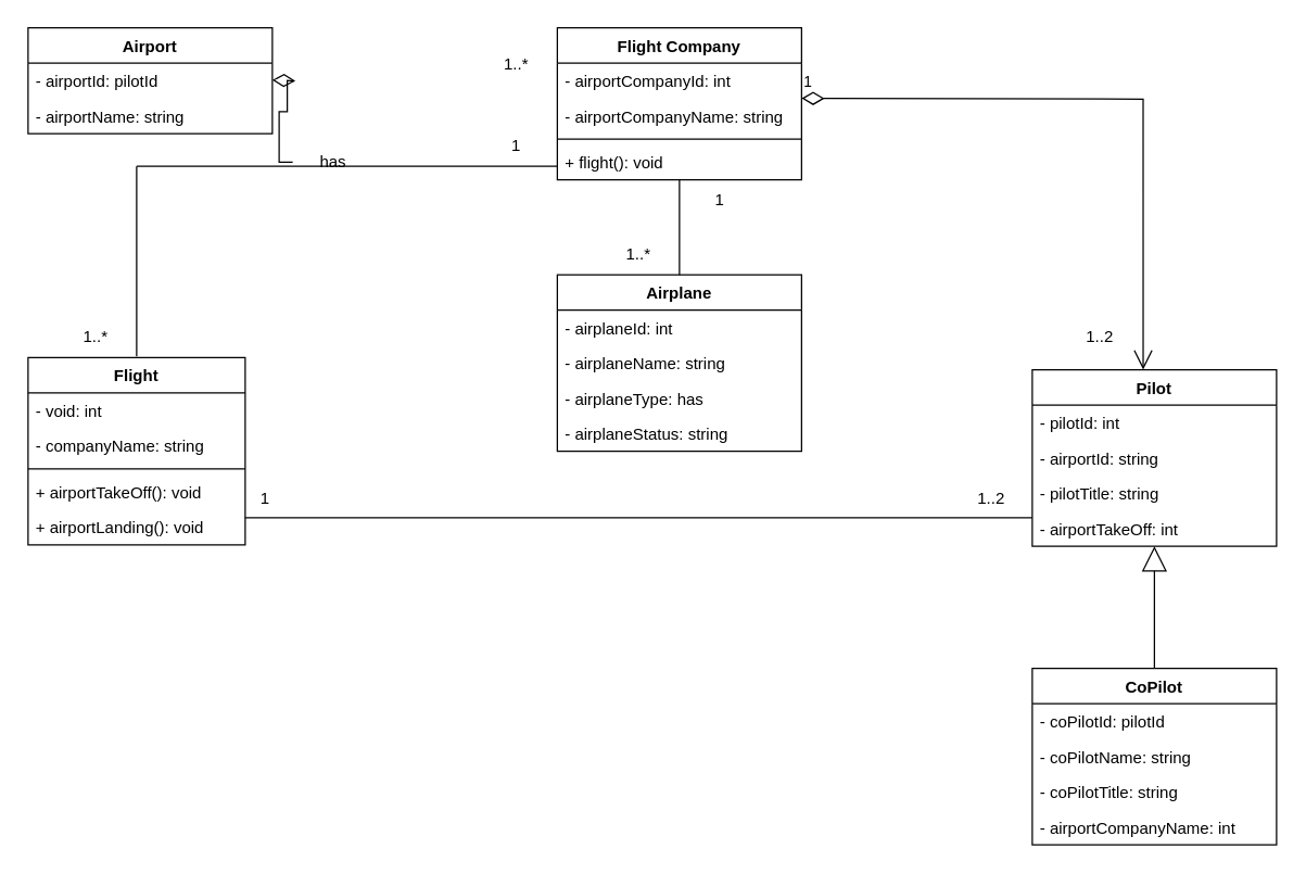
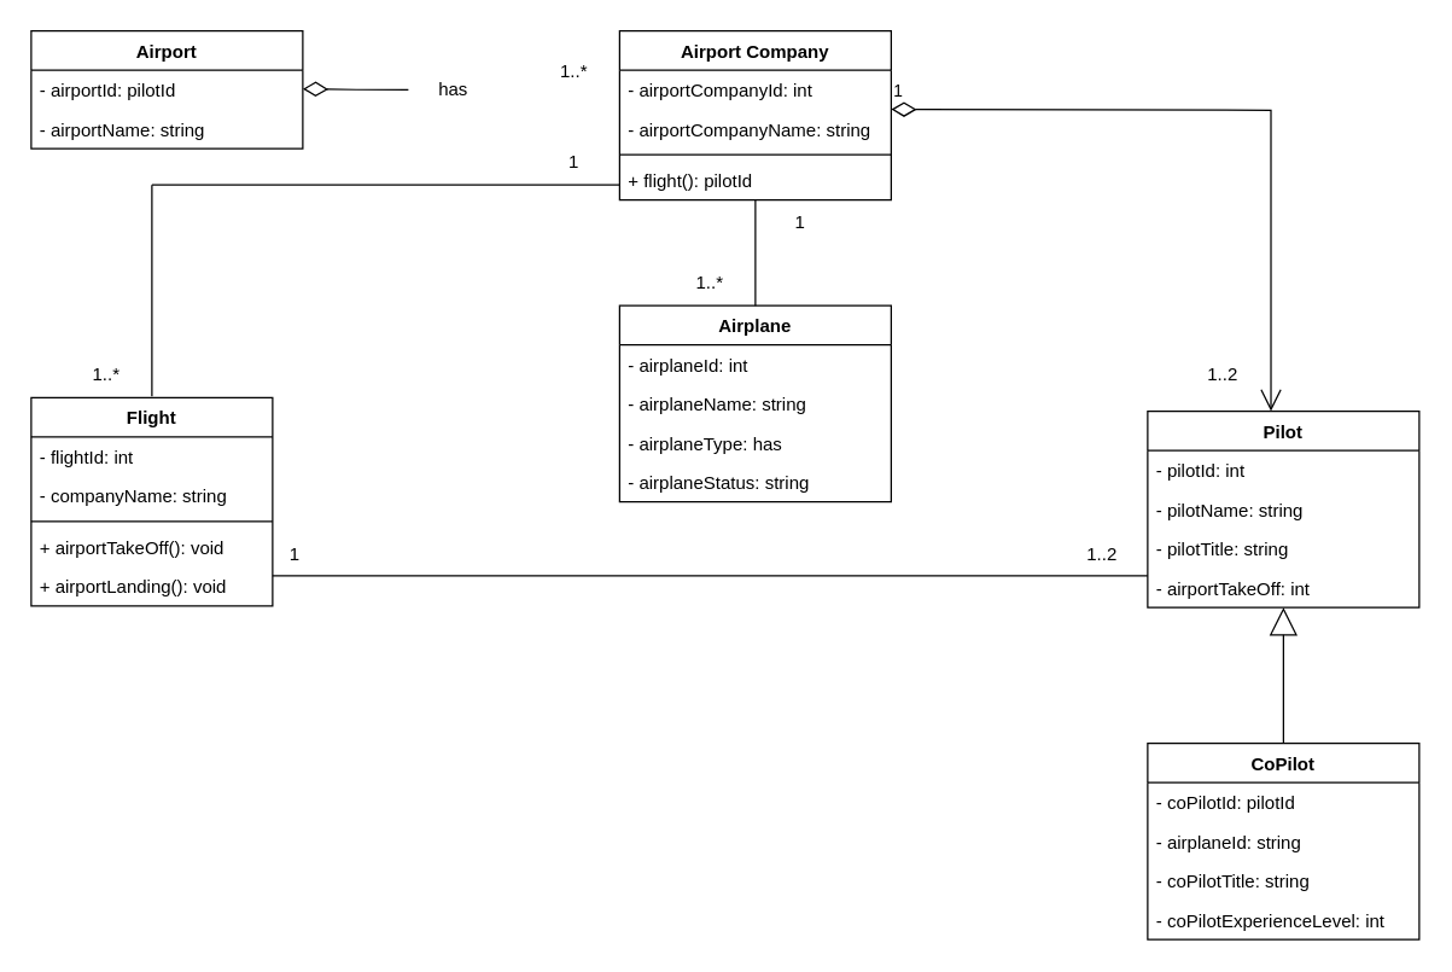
- <mxCell id="2" value="Flight Company" style="swimlane;fontStyle=1;align=center;verticalAlign=top;childLayout=stackLayout;horizontal=1;startSize=26;horizontalStack=0;resizeParent=1;resizeParentMax=0;resizeLast=0;collapsible=1;marginBottom=0;" vertex="1" parent="1"><mxGeometry x="410" y="20" width="180" height="112" as="geometry" /></mxCell>
+ <mxCell id="2" value="Airport Company" style="swimlane;fontStyle=1;align=center;verticalAlign=top;childLayout=stackLayout;horizontal=1;startSize=26;horizontalStack=0;resizeParent=1;resizeParentMax=0;resizeLast=0;collapsible=1;marginBottom=0;" vertex="1" parent="1"><mxGeometry x="410" y="20" width="180" height="112" as="geometry" /></mxCell>
- <mxCell id="42" value="has" style="text;html=1;strokeColor=none;fillColor=none;align=center;verticalAlign=middle;whiteSpace=wrap;rounded=0;" vertex="1" parent="1"><mxGeometry x="215" y="104" width="60" height="30" as="geometry" /></mxCell>
+ <mxCell id="42" value="has" style="text;html=1;strokeColor=none;fillColor=none;align=center;verticalAlign=middle;whiteSpace=wrap;rounded=0;" vertex="1" parent="1"><mxGeometry x="270" y="44" width="60" height="30" as="geometry" /></mxCell>
- <mxCell id="6" value="+ flight(): void" style="text;strokeColor=none;fillColor=none;align=left;verticalAlign=top;spacingLeft=4;spacingRight=4;overflow=hidden;rotatable=0;points=[[0,0.5],[1,0.5]];portConstraint=eastwest;" vertex="1" parent="2"><mxGeometry y="86" width="180" height="26" as="geometry" /></mxCell>
+ <mxCell id="6" value="+ flight(): pilotId" style="text;strokeColor=none;fillColor=none;align=left;verticalAlign=top;spacingLeft=4;spacingRight=4;overflow=hidden;rotatable=0;points=[[0,0.5],[1,0.5]];portConstraint=eastwest;" vertex="1" parent="2"><mxGeometry y="86" width="180" height="26" as="geometry" /></mxCell>
- <mxCell id="8" value="- void: int" style="text;strokeColor=none;fillColor=none;align=left;verticalAlign=top;spacingLeft=4;spacingRight=4;overflow=hidden;rotatable=0;points=[[0,0.5],[1,0.5]];portConstraint=eastwest;" vertex="1" parent="7"><mxGeometry y="26" width="160" height="26" as="geometry" /></mxCell>
+ <mxCell id="8" value="- flightId: int" style="text;strokeColor=none;fillColor=none;align=left;verticalAlign=top;spacingLeft=4;spacingRight=4;overflow=hidden;rotatable=0;points=[[0,0.5],[1,0.5]];portConstraint=eastwest;" vertex="1" parent="7"><mxGeometry y="26" width="160" height="26" as="geometry" /></mxCell>
- <mxCell id="20" value="- airportId: string" style="text;strokeColor=none;fillColor=none;align=left;verticalAlign=top;spacingLeft=4;spacingRight=4;overflow=hidden;rotatable=0;points=[[0,0.5],[1,0.5]];portConstraint=eastwest;" vertex="1" parent="18"><mxGeometry y="52" width="180" height="26" as="geometry" /></mxCell>
+ <mxCell id="20" value="- pilotName: string" style="text;strokeColor=none;fillColor=none;align=left;verticalAlign=top;spacingLeft=4;spacingRight=4;overflow=hidden;rotatable=0;points=[[0,0.5],[1,0.5]];portConstraint=eastwest;" vertex="1" parent="18"><mxGeometry y="52" width="180" height="26" as="geometry" /></mxCell>
- <mxCell id="28" value="- coPilotName: string" style="text;strokeColor=none;fillColor=none;align=left;verticalAlign=top;spacingLeft=4;spacingRight=4;overflow=hidden;rotatable=0;points=[[0,0.5],[1,0.5]];portConstraint=eastwest;" vertex="1" parent="26"><mxGeometry y="52" width="180" height="26" as="geometry" /></mxCell>
+ <mxCell id="28" value="- airplaneId: string" style="text;strokeColor=none;fillColor=none;align=left;verticalAlign=top;spacingLeft=4;spacingRight=4;overflow=hidden;rotatable=0;points=[[0,0.5],[1,0.5]];portConstraint=eastwest;" vertex="1" parent="26"><mxGeometry y="52" width="180" height="26" as="geometry" /></mxCell>
- <mxCell id="30" value="- airportCompanyName: int" style="text;strokeColor=none;fillColor=none;align=left;verticalAlign=top;spacingLeft=4;spacingRight=4;overflow=hidden;rotatable=0;points=[[0,0.5],[1,0.5]];portConstraint=eastwest;" vertex="1" parent="26"><mxGeometry y="104" width="180" height="26" as="geometry" /></mxCell>
+ <mxCell id="30" value="- coPilotExperienceLevel: int" style="text;strokeColor=none;fillColor=none;align=left;verticalAlign=top;spacingLeft=4;spacingRight=4;overflow=hidden;rotatable=0;points=[[0,0.5],[1,0.5]];portConstraint=eastwest;" vertex="1" parent="26"><mxGeometry y="104" width="180" height="26" as="geometry" /></mxCell>
